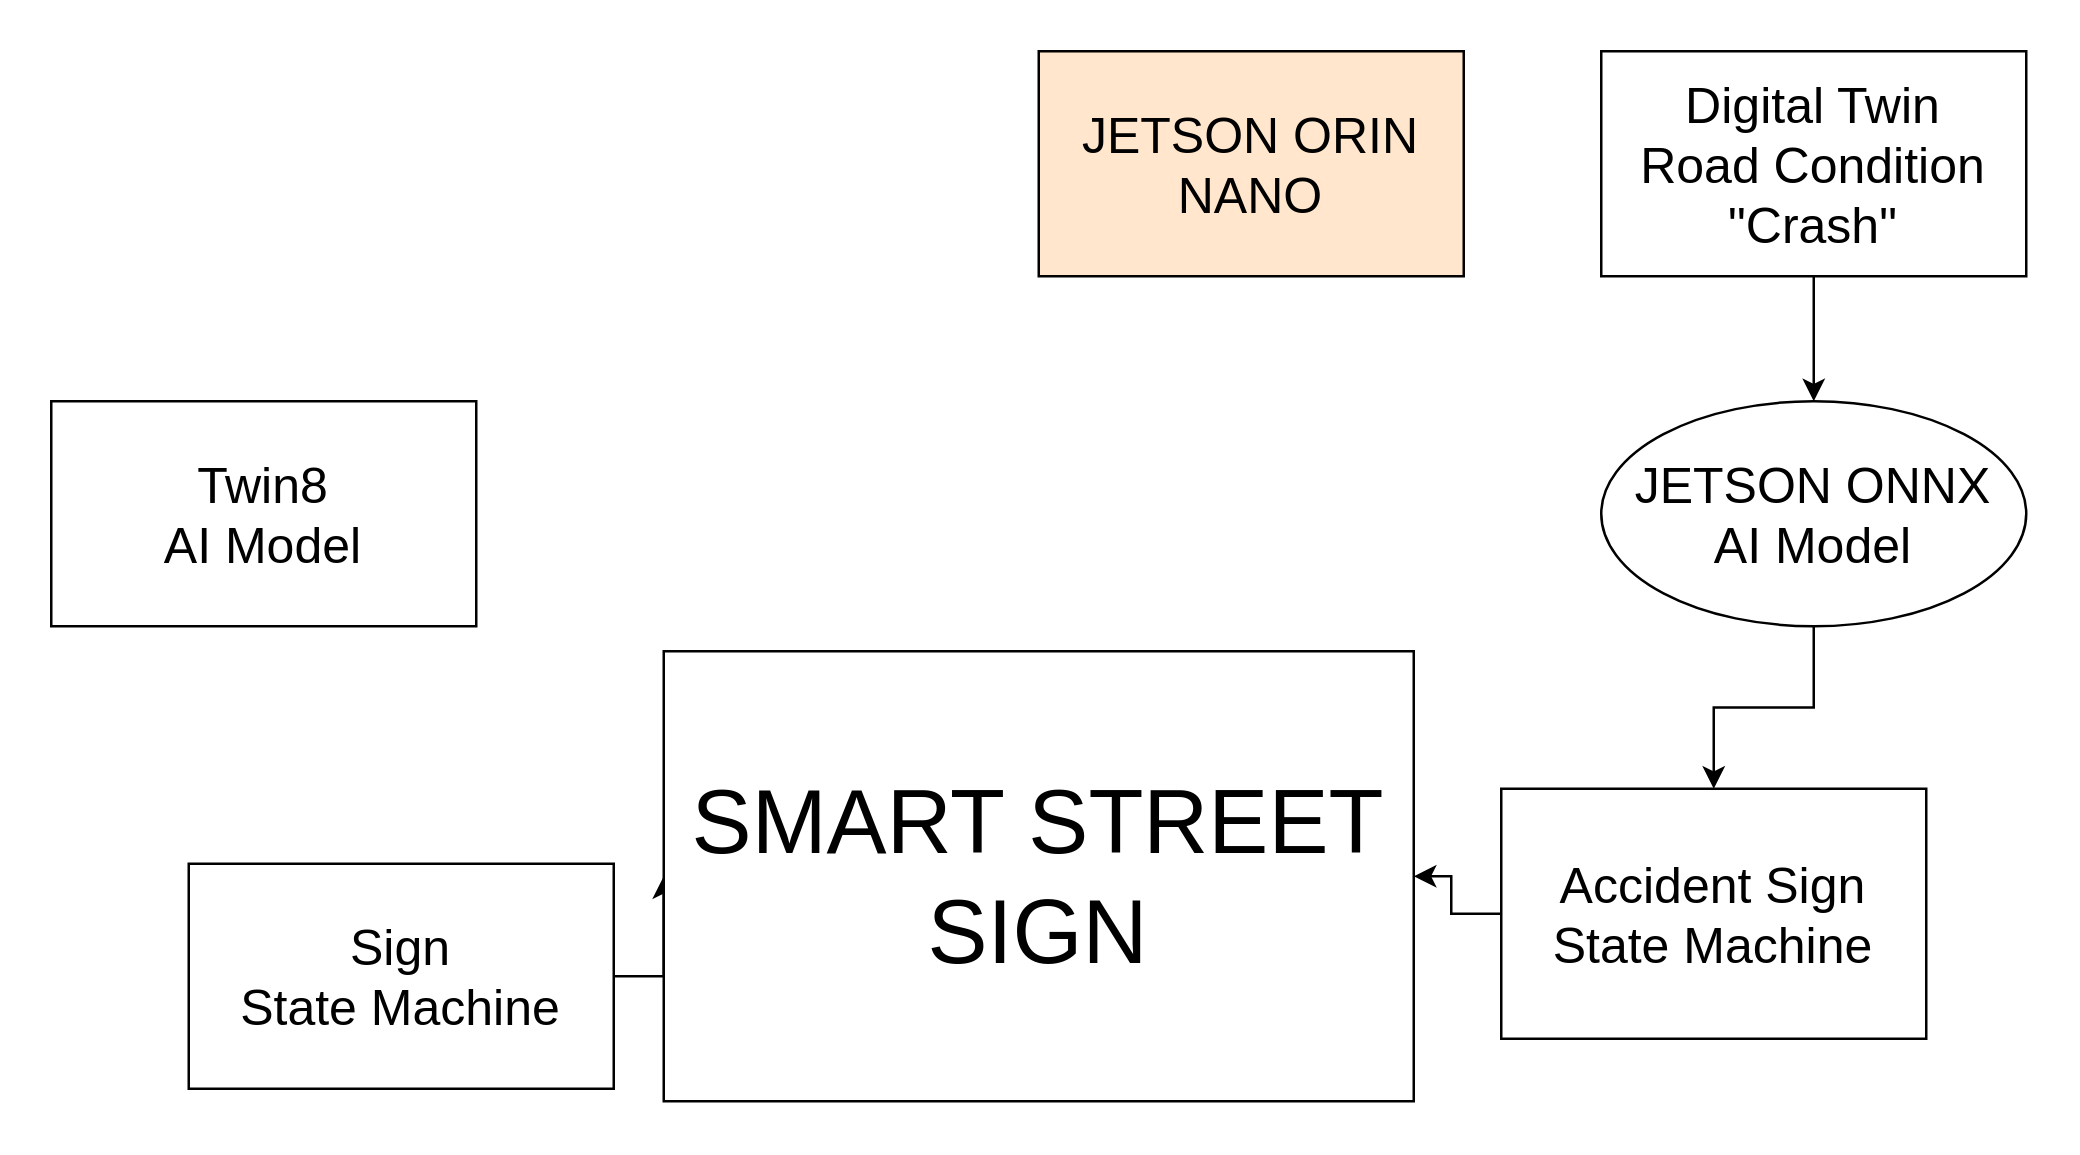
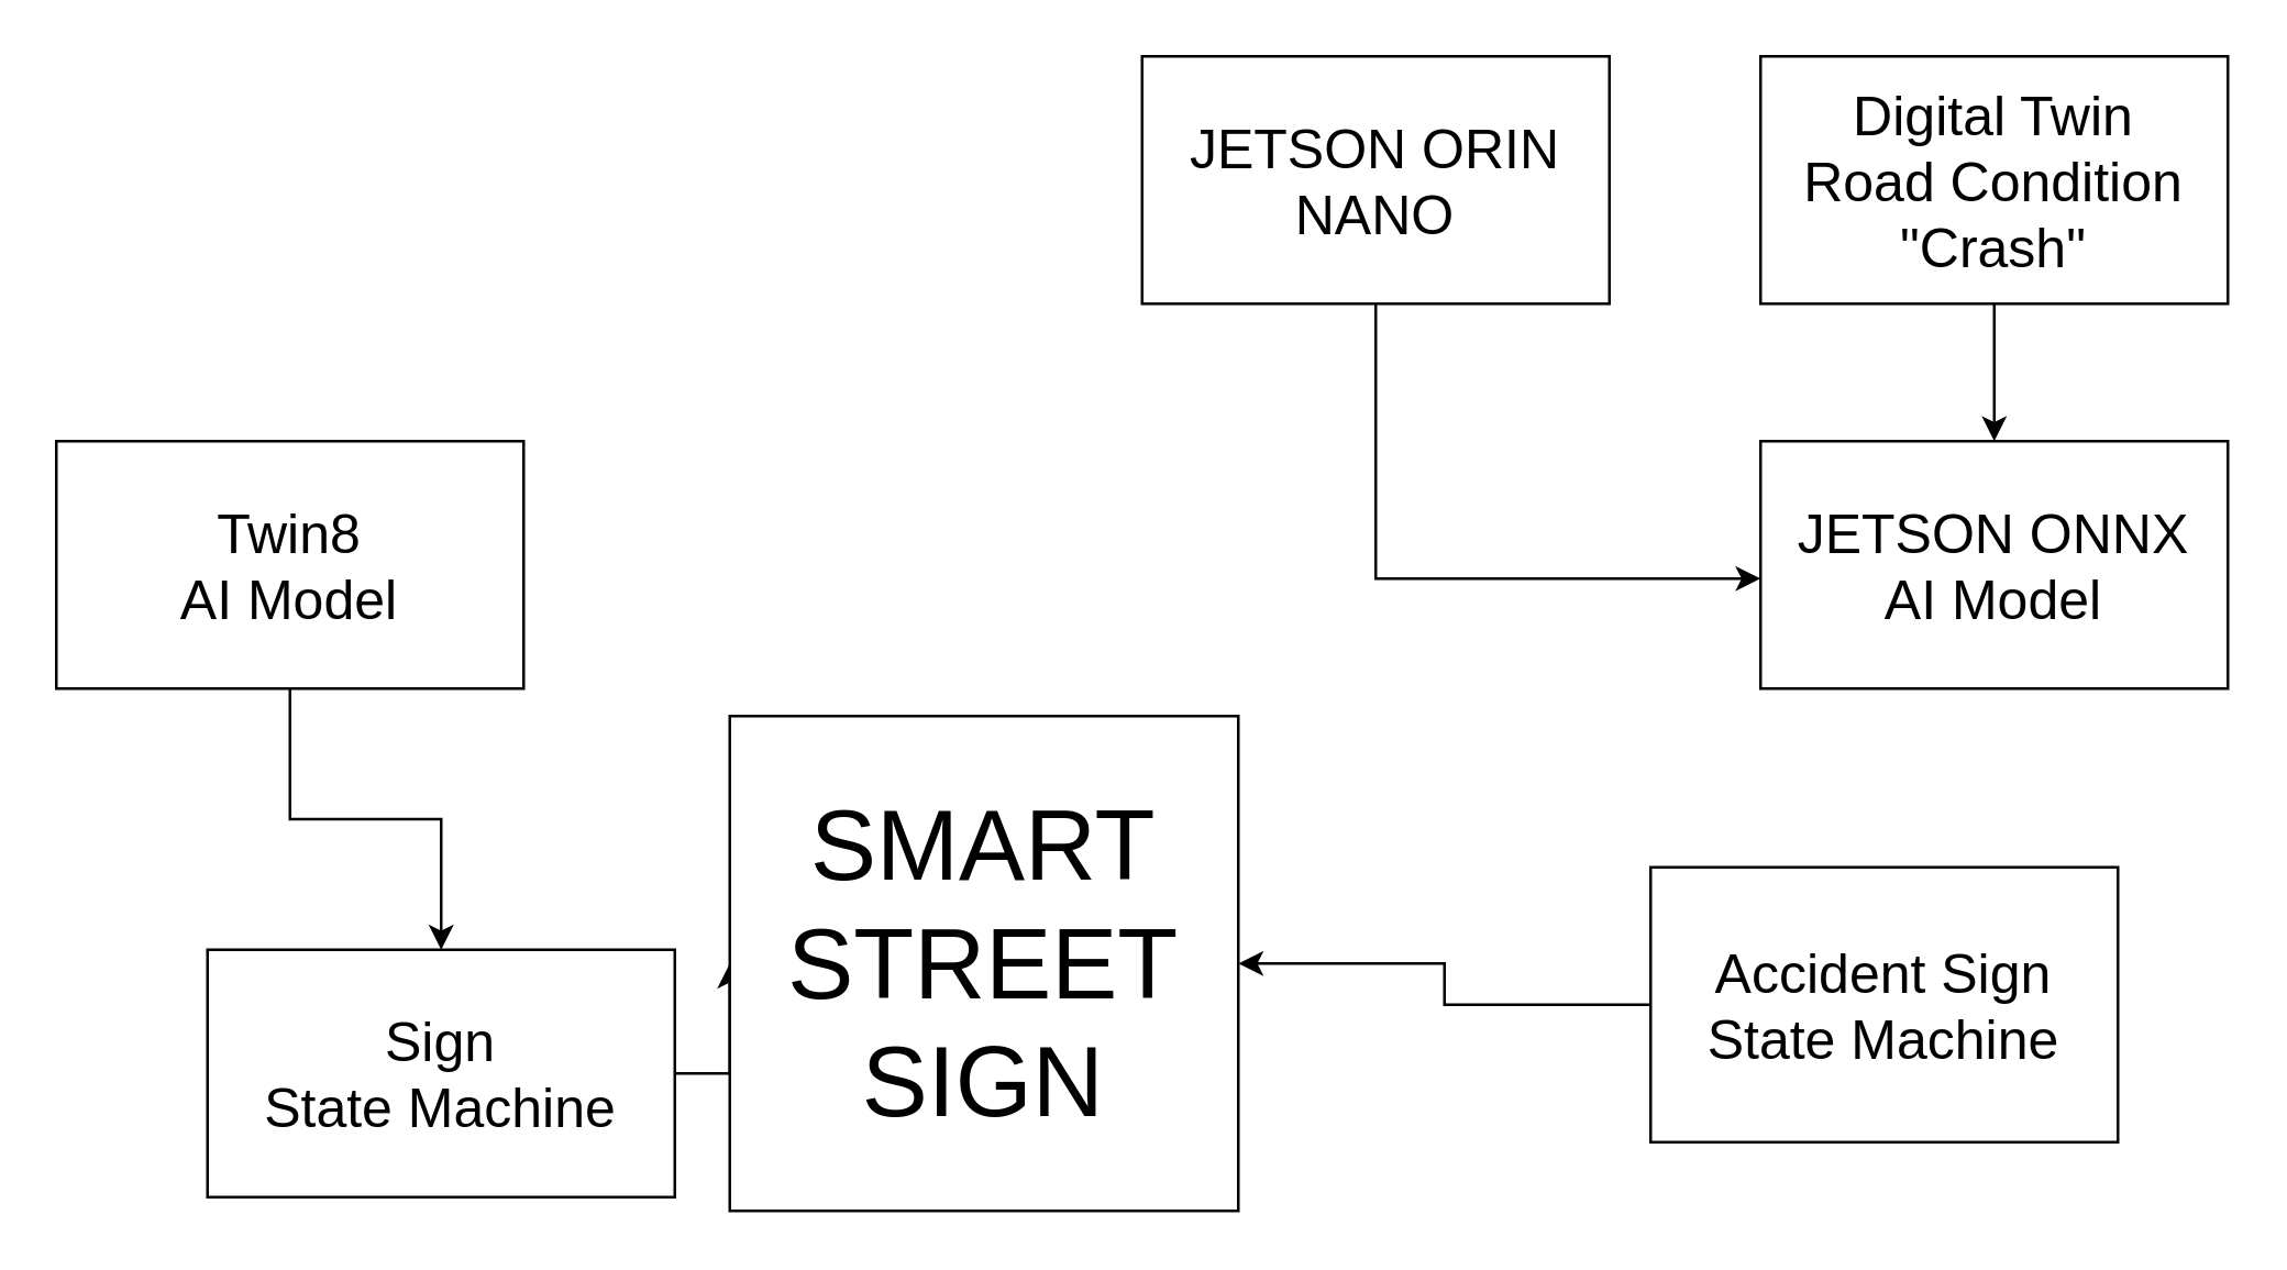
- <mxCell id="12" value="&lt;span style=&quot;font-size: 20px;&quot;&gt;JETSON ORIN NANO&lt;/span&gt;" style="rounded=0;whiteSpace=wrap;html=1;fillColor=#ffe6cc;" vertex="1" parent="1"><mxGeometry x="415" y="20" width="170" height="90" as="geometry" /></mxCell>
+ <mxCell id="12" value="&lt;span style=&quot;font-size: 20px;&quot;&gt;JETSON ORIN NANO&lt;/span&gt;" style="rounded=0;whiteSpace=wrap;html=1;" vertex="1" parent="1"><mxGeometry x="415" y="20" width="170" height="90" as="geometry" /></mxCell>
- <mxCell id="10" value="&lt;span style=&quot;font-size: 20px;&quot;&gt;JETSON ONNX&lt;br&gt;AI Model&lt;/span&gt;" style="ellipse;whiteSpace=wrap;html=1;" vertex="1" parent="1"><mxGeometry x="640" y="160" width="170" height="90" as="geometry" /></mxCell>
+ <mxCell id="10" value="&lt;span style=&quot;font-size: 20px;&quot;&gt;JETSON ONNX&lt;br&gt;AI Model&lt;/span&gt;" style="rounded=0;whiteSpace=wrap;html=1;" vertex="1" parent="1"><mxGeometry x="640" y="160" width="170" height="90" as="geometry" /></mxCell>
+ <mxCell id="11" style="edgeStyle=orthogonalEdgeStyle;rounded=0;orthogonalLoop=1;jettySize=auto;html=1;" edge="1" parent="1" source="12" target="10"><mxGeometry relative="1" as="geometry"><Array as="points"><mxPoint x="500" y="210" /></Array></mxGeometry></mxCell>
- <mxCell id="9" style="edgeStyle=orthogonalEdgeStyle;rounded=0;orthogonalLoop=1;jettySize=auto;html=1;" edge="1" parent="1" source="10" target="6"><mxGeometry relative="1" as="geometry" /></mxCell>
+ <mxCell id="7" style="edgeStyle=orthogonalEdgeStyle;rounded=0;orthogonalLoop=1;jettySize=auto;html=1;" edge="1" parent="1" source="8" target="3"><mxGeometry relative="1" as="geometry" /></mxCell>
- <mxCell id="4" value="&lt;font style=&quot;font-size: 36px;&quot;&gt;SMART STREET SIGN&lt;/font&gt;" style="rounded=0;whiteSpace=wrap;html=1;" vertex="1" parent="1"><mxGeometry x="265" y="260" width="300" height="180" as="geometry" /></mxCell>
+ <mxCell id="4" value="&lt;font style=&quot;font-size: 36px;&quot;&gt;SMART STREET SIGN&lt;/font&gt;" style="rounded=0;whiteSpace=wrap;html=1;" vertex="1" parent="1"><mxGeometry x="265" y="260" width="185" height="180" as="geometry" /></mxCell>
